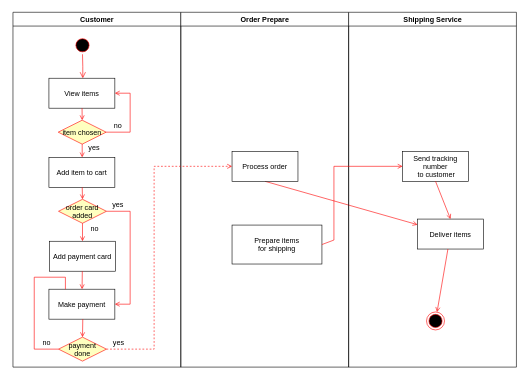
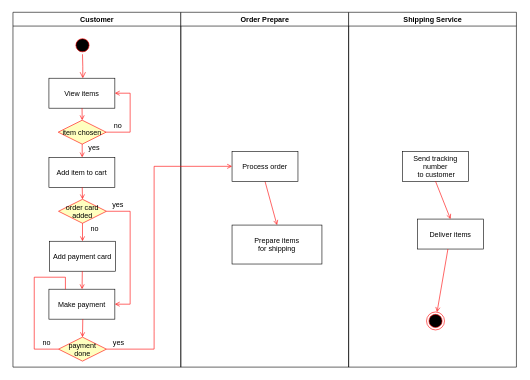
- <mxCell id="37" value="" style="edgeStyle=none;strokeColor=#FF0000;endArrow=open;endFill=1;rounded=0;exitX=1;exitY=0.5;exitDx=0;exitDy=0;entryX=0;entryY=0.5;entryDx=0;entryDy=0;" parent="1" target="34" edge="1" source="29"><mxGeometry width="100" height="100" relative="1" as="geometry"><mxPoint x="550.5" y="449.5" as="sourcePoint" /><mxPoint x="670.5" y="449.5" as="targetPoint" /><Array as="points"><mxPoint x="556" y="400" /><mxPoint x="556" y="277" /></Array></mxGeometry></mxCell>
- <mxCell id="27" value="" style="endArrow=open;strokeColor=#FF0000;endFill=1;rounded=0;exitX=0.5;exitY=1;exitDx=0;exitDy=0;" parent="26" source="28" target="31" edge="1"><mxGeometry relative="1" as="geometry"><mxPoint x="75" y="270" as="sourcePoint" /><mxPoint x="75" y="325" as="targetPoint" /></mxGeometry></mxCell>
+ <mxCell id="27" value="" style="endArrow=open;strokeColor=#FF0000;endFill=1;rounded=0;exitX=0.5;exitY=1;exitDx=0;exitDy=0;entryX=0.5;entryY=0;entryDx=0;entryDy=0;" parent="26" source="28" target="29" edge="1"><mxGeometry relative="1" as="geometry"><mxPoint x="75" y="270" as="sourcePoint" /><mxPoint x="75" y="325" as="targetPoint" /></mxGeometry></mxCell>
- <mxCell id="36" value="" style="endArrow=open;strokeColor=#FF0000;endFill=1;rounded=0;exitX=1;exitY=0.5;exitDx=0;exitDy=0;entryX=0;entryY=0.5;entryDx=0;entryDy=0;dashed=1;" edge="1" parent="1" source="22" target="28"><mxGeometry relative="1" as="geometry"><mxPoint x="146.188" y="462" as="sourcePoint" /><mxPoint x="326" y="532" as="targetPoint" /><Array as="points"><mxPoint x="256" y="582" /><mxPoint x="256" y="552" /><mxPoint x="256" y="277" /></Array></mxGeometry></mxCell>
+ <mxCell id="36" value="" style="endArrow=open;strokeColor=#FF0000;endFill=1;rounded=0;exitX=1;exitY=0.5;exitDx=0;exitDy=0;entryX=0;entryY=0.5;entryDx=0;entryDy=0;" edge="1" parent="1" source="22" target="28"><mxGeometry relative="1" as="geometry"><mxPoint x="146.188" y="462" as="sourcePoint" /><mxPoint x="326" y="532" as="targetPoint" /><Array as="points"><mxPoint x="256" y="582" /><mxPoint x="256" y="552" /><mxPoint x="256" y="277" /></Array></mxGeometry></mxCell>
